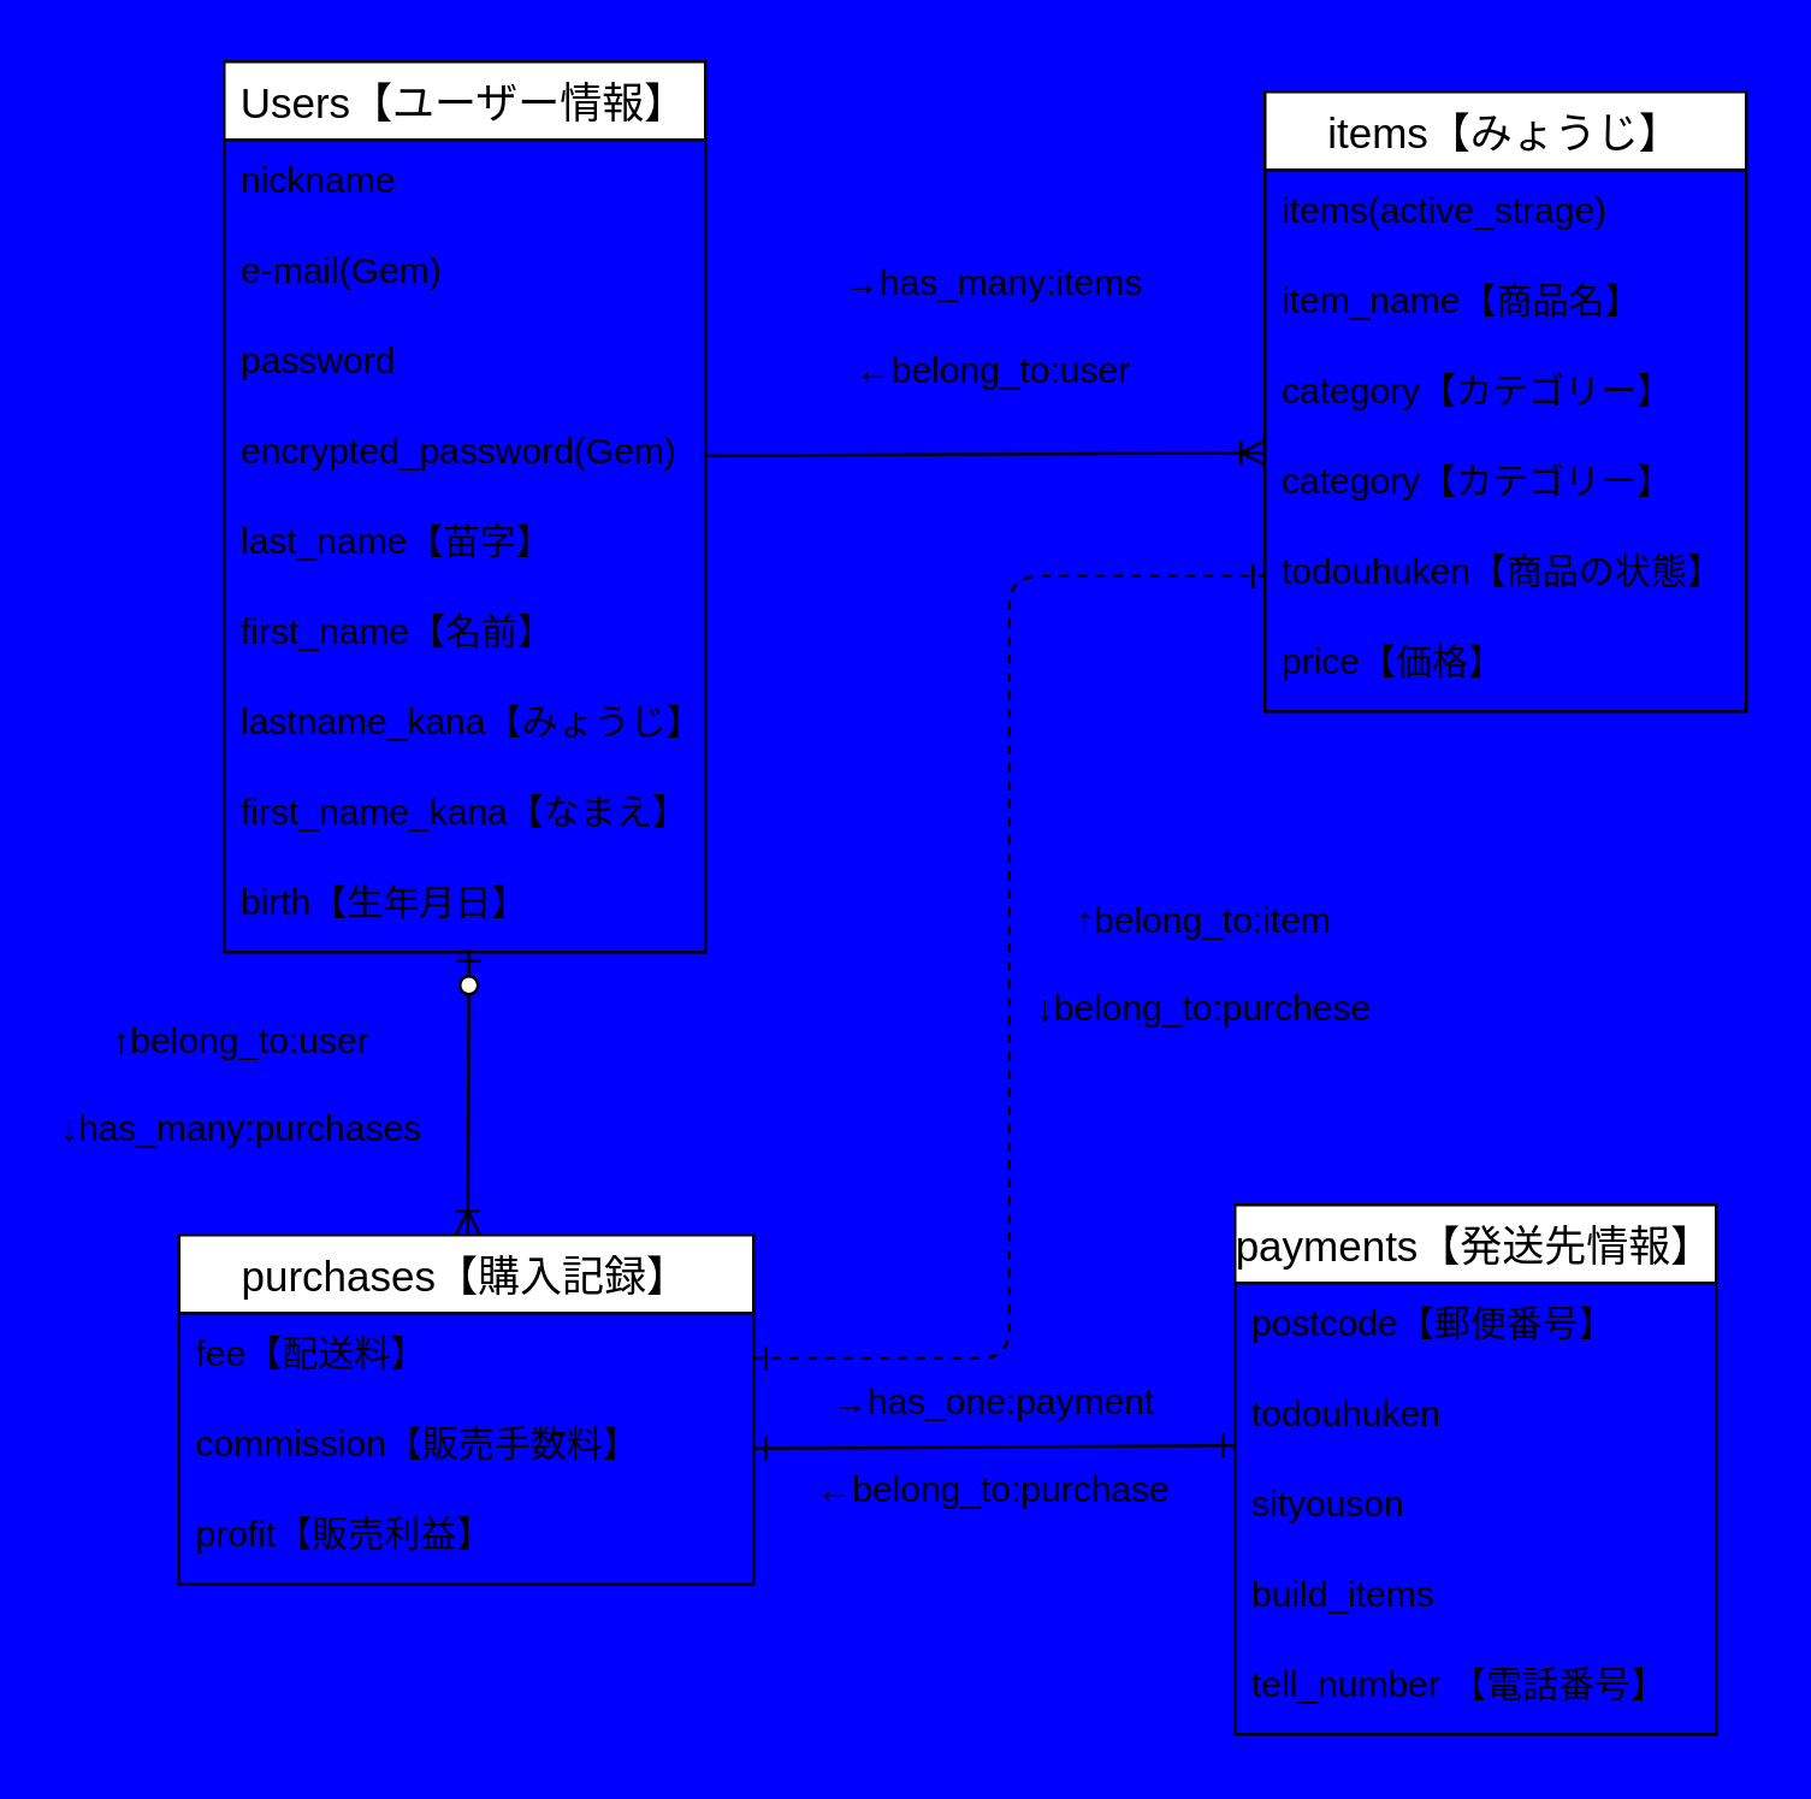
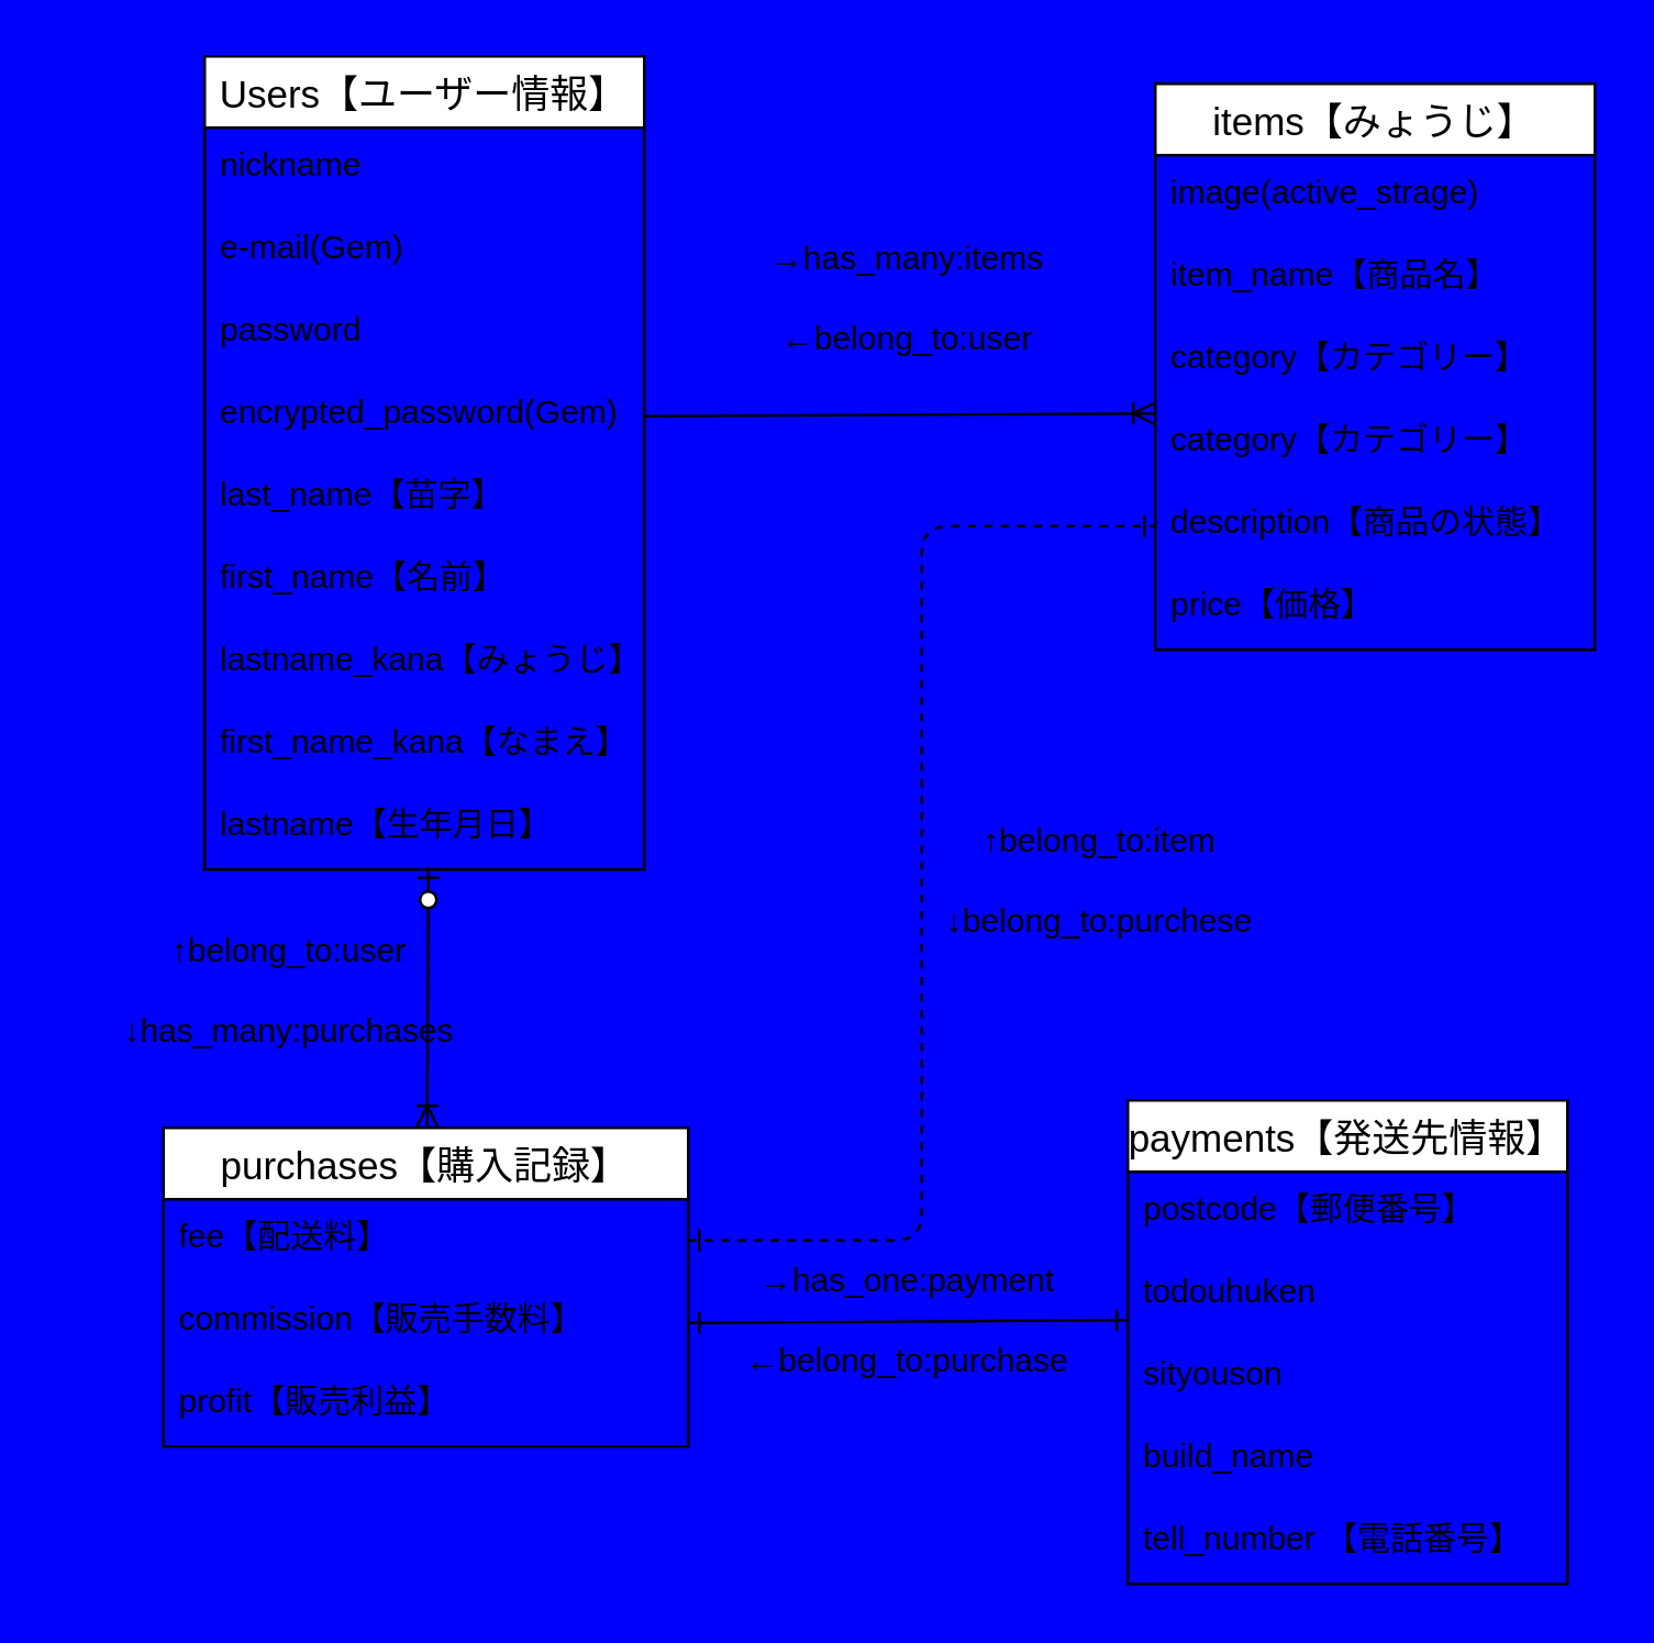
- <mxCell id="13" value="items(active_strage)" style="text;strokeColor=none;fillColor=none;spacingLeft=4;spacingRight=4;overflow=hidden;rotatable=0;points=[[0,0.5],[1,0.5]];portConstraint=eastwest;fontSize=12;" vertex="1" parent="12"><mxGeometry y="26" width="160" height="30" as="geometry" /></mxCell>
+ <mxCell id="13" value="image(active_strage)" style="text;strokeColor=none;fillColor=none;spacingLeft=4;spacingRight=4;overflow=hidden;rotatable=0;points=[[0,0.5],[1,0.5]];portConstraint=eastwest;fontSize=12;" vertex="1" parent="12"><mxGeometry y="26" width="160" height="30" as="geometry" /></mxCell>
- <mxCell id="17" value="todouhuken【商品の状態】" style="text;strokeColor=none;fillColor=none;spacingLeft=4;spacingRight=4;overflow=hidden;rotatable=0;points=[[0,0.5],[1,0.5]];portConstraint=eastwest;fontSize=12;" vertex="1" parent="12"><mxGeometry y="146" width="160" height="30" as="geometry" /></mxCell>
+ <mxCell id="17" value="description【商品の状態】" style="text;strokeColor=none;fillColor=none;spacingLeft=4;spacingRight=4;overflow=hidden;rotatable=0;points=[[0,0.5],[1,0.5]];portConstraint=eastwest;fontSize=12;" vertex="1" parent="12"><mxGeometry y="146" width="160" height="30" as="geometry" /></mxCell>
- <mxCell id="11" value="birth【生年月日】" style="text;strokeColor=none;fillColor=none;spacingLeft=4;spacingRight=4;overflow=hidden;rotatable=0;points=[[0,0.5],[1,0.5]];portConstraint=eastwest;fontSize=12;" vertex="1" parent="2"><mxGeometry y="266" width="160" height="30" as="geometry" /></mxCell>
+ <mxCell id="11" value="lastname【生年月日】" style="text;strokeColor=none;fillColor=none;spacingLeft=4;spacingRight=4;overflow=hidden;rotatable=0;points=[[0,0.5],[1,0.5]];portConstraint=eastwest;fontSize=12;" vertex="1" parent="2"><mxGeometry y="266" width="160" height="30" as="geometry" /></mxCell>
- <mxCell id="35" value="↑belong_to:user&lt;br&gt;&lt;br&gt;↓has_many:purchases" style="whiteSpace=wrap;html=1;opacity=0;" vertex="1" parent="1"><mxGeometry x="20" y="330" width="120" height="60" as="geometry" /></mxCell>
+ <mxCell id="35" value="↑belong_to:user&lt;br&gt;&lt;br&gt;↓has_many:purchases" style="whiteSpace=wrap;html=1;opacity=0;" vertex="1" parent="1"><mxGeometry x="45" y="330" width="120" height="60" as="geometry" /></mxCell>
- <mxCell id="27" value="build_items" style="text;strokeColor=none;fillColor=none;spacingLeft=4;spacingRight=4;overflow=hidden;rotatable=0;points=[[0,0.5],[1,0.5]];portConstraint=eastwest;fontSize=12;" vertex="1" parent="23"><mxGeometry y="116" width="160" height="30" as="geometry" /></mxCell>
+ <mxCell id="27" value="build_name" style="text;strokeColor=none;fillColor=none;spacingLeft=4;spacingRight=4;overflow=hidden;rotatable=0;points=[[0,0.5],[1,0.5]];portConstraint=eastwest;fontSize=12;" vertex="1" parent="23"><mxGeometry y="116" width="160" height="30" as="geometry" /></mxCell>
